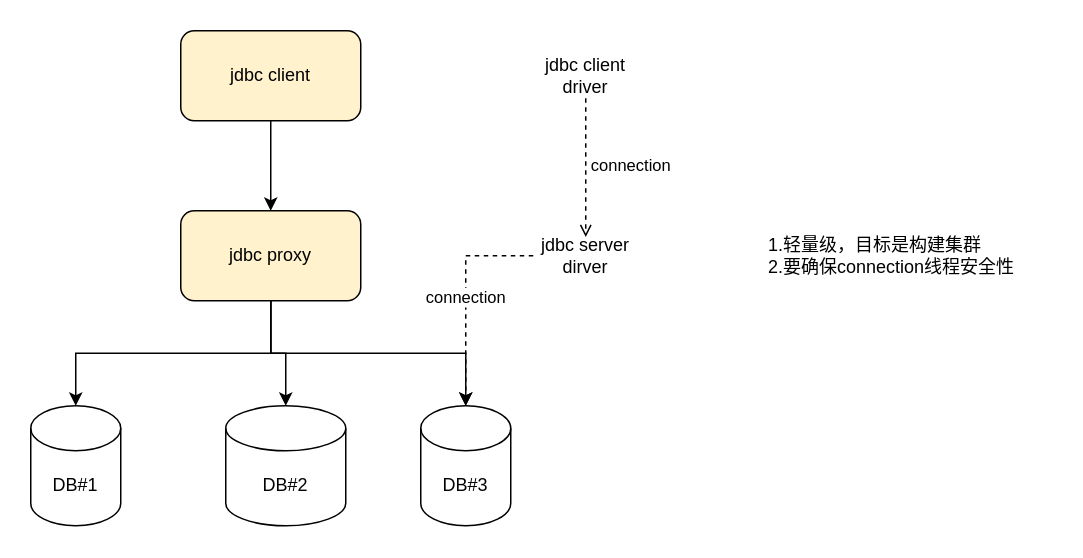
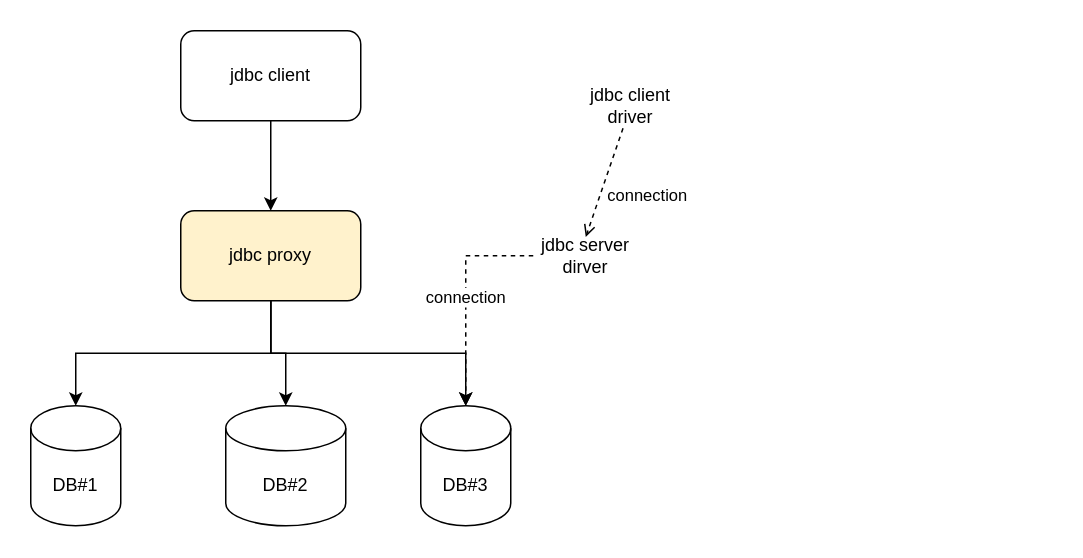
- <mxCell id="10" value="jdbc client" style="rounded=1;whiteSpace=wrap;html=1;fillColor=#fff2cc;" vertex="1" parent="1"><mxGeometry x="120" y="20" width="120" height="60" as="geometry" /></mxCell>
+ <mxCell id="10" value="jdbc client" style="rounded=1;whiteSpace=wrap;html=1;" vertex="1" parent="1"><mxGeometry x="120" y="20" width="120" height="60" as="geometry" /></mxCell>
- <mxCell id="12" value="jdbc client driver" style="text;html=1;strokeColor=none;fillColor=none;align=center;verticalAlign=middle;whiteSpace=wrap;rounded=0;" vertex="1" parent="1"><mxGeometry x="360" y="35" width="60" height="30" as="geometry" /></mxCell>
+ <mxCell id="12" value="jdbc client driver" style="text;html=1;strokeColor=none;fillColor=none;align=center;verticalAlign=middle;whiteSpace=wrap;rounded=0;" vertex="1" parent="1"><mxGeometry x="390" y="55" width="60" height="30" as="geometry" /></mxCell>
- <mxCell id="15" value="1.轻量级，目标是构建集群&lt;br&gt;2.要确保connection线程安全性" style="text;html=1;strokeColor=none;fillColor=none;align=left;verticalAlign=middle;whiteSpace=wrap;rounded=0;" vertex="1" parent="1"><mxGeometry x="510" y="125" width="190" height="90" as="geometry" /></mxCell>
